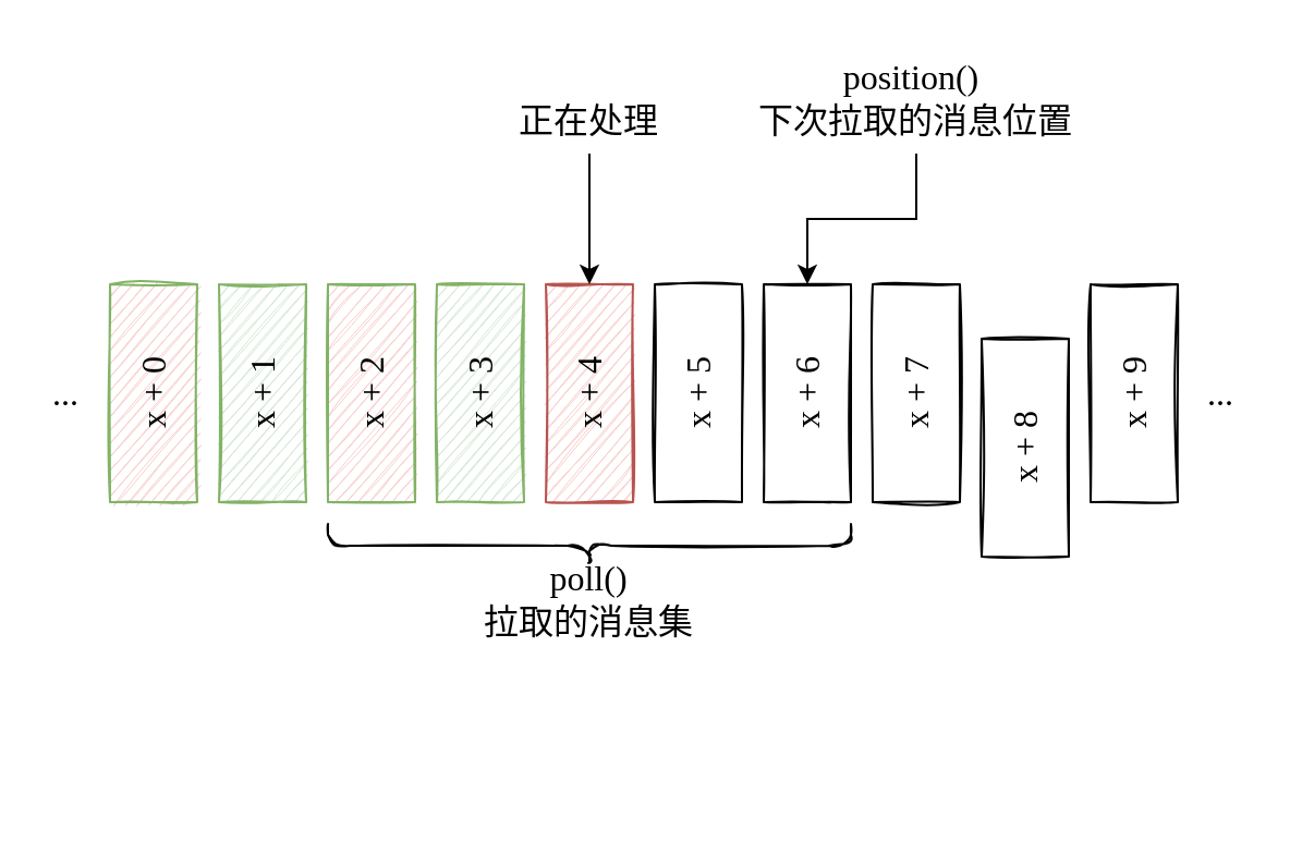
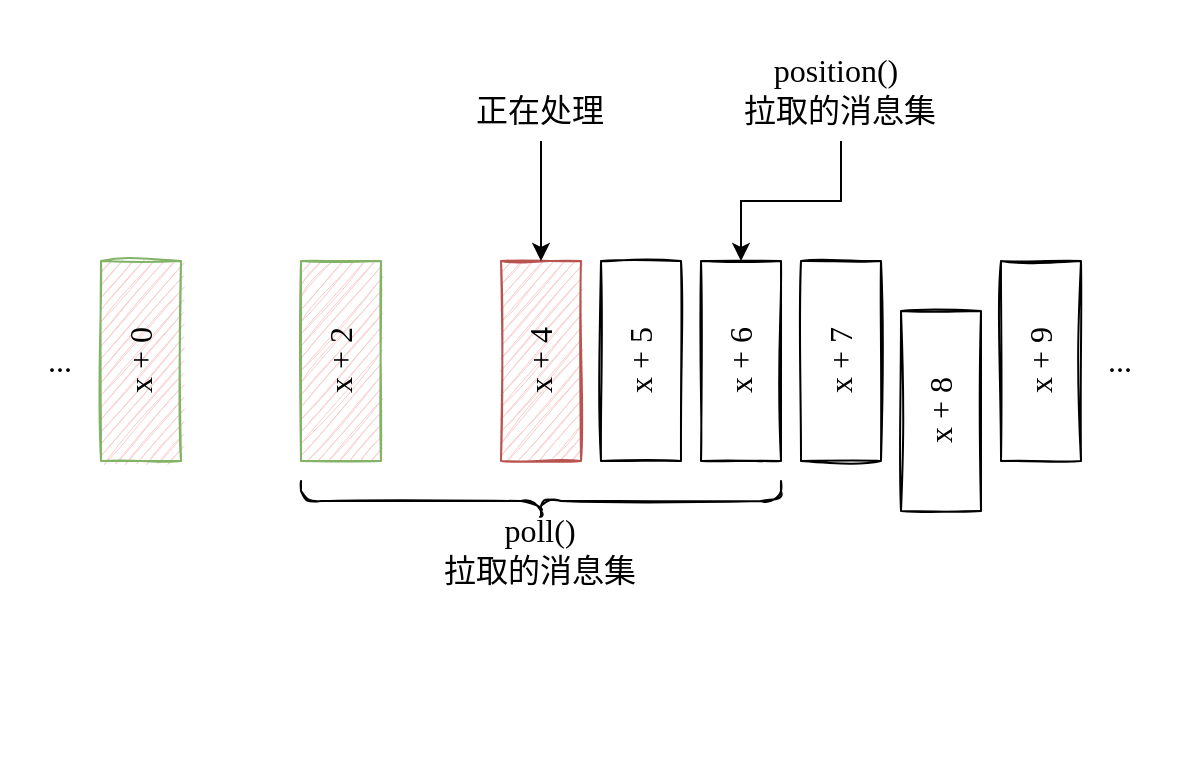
- <mxCell id="17" value="position()&amp;nbsp;&lt;br&gt;&lt;font data-font-src=&quot;https://fonts.googleapis.com/css?family=ZCOOL+KuaiLe&quot; face=&quot;ZCOOL KuaiLe&quot;&gt;下次拉取的消息位置&lt;/font&gt;" style="text;html=1;strokeColor=none;fillColor=none;align=center;verticalAlign=middle;whiteSpace=wrap;rounded=0;sketch=1;fontFamily=Comic Sans MS;fontSize=16;" vertex="1" parent="1"><mxGeometry x="340" y="20" width="160" height="50" as="geometry" /></mxCell>
+ <mxCell id="17" value="position()&amp;nbsp;&lt;br&gt;&lt;font data-font-src=&quot;https://fonts.googleapis.com/css?family=ZCOOL+KuaiLe&quot; face=&quot;ZCOOL KuaiLe&quot;&gt;拉取的消息集&lt;/font&gt;" style="text;html=1;strokeColor=none;fillColor=none;align=center;verticalAlign=middle;whiteSpace=wrap;rounded=0;sketch=1;fontFamily=Comic Sans MS;fontSize=16;" vertex="1" parent="1"><mxGeometry x="340" y="20" width="160" height="50" as="geometry" /></mxCell>
- <mxCell id="3" value="&lt;font style=&quot;font-size: 16px;&quot; face=&quot;Comic Sans MS&quot;&gt;x + 1&lt;/font&gt;" style="rounded=0;whiteSpace=wrap;html=1;horizontal=0;sketch=1;fillColor=#d5e8d4;strokeColor=#82b366;" vertex="1" parent="1"><mxGeometry x="100" y="130" width="40" height="100" as="geometry" /></mxCell>
- <mxCell id="5" value="&lt;font style=&quot;font-size: 16px;&quot; face=&quot;Comic Sans MS&quot;&gt;x + 3&lt;/font&gt;" style="rounded=0;whiteSpace=wrap;html=1;horizontal=0;sketch=1;fillColor=#d5e8d4;strokeColor=#82b366;" vertex="1" parent="1"><mxGeometry x="200" y="130" width="40" height="100" as="geometry" /></mxCell>
